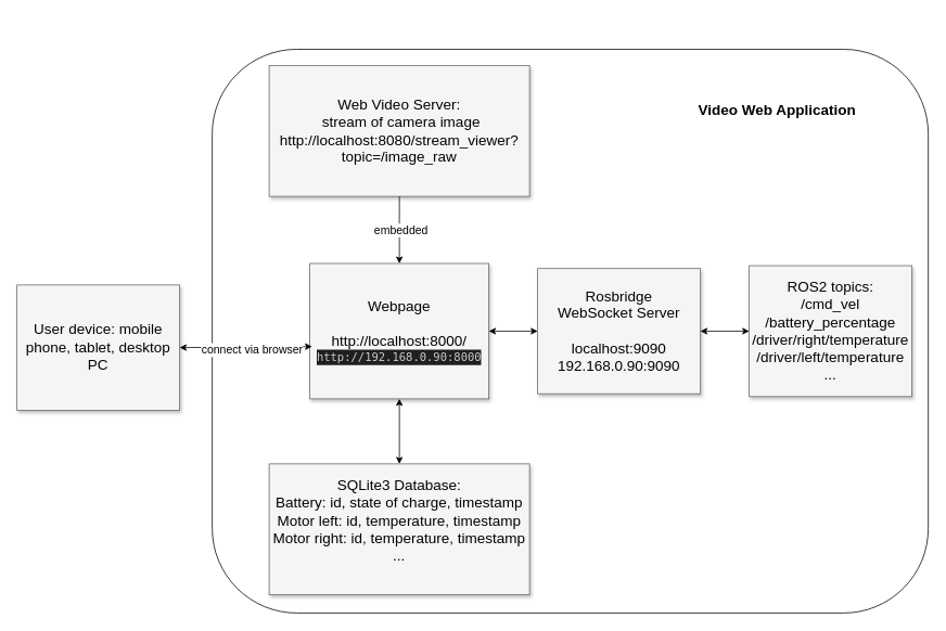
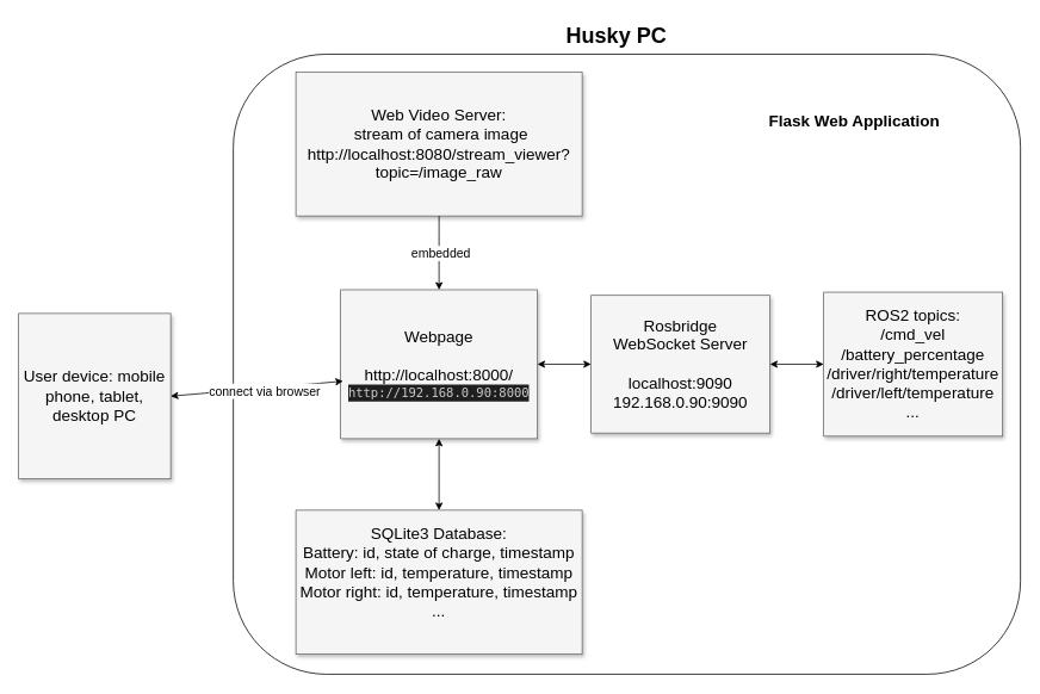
+ <mxCell id="6" value="Husky PC" style="text;strokeColor=none;fillColor=none;html=1;fontSize=24;fontStyle=1;verticalAlign=middle;align=center;" vertex="1" parent="1"><mxGeometry x="637.5" y="20" width="100" height="40" as="geometry" /></mxCell>
- <mxCell id="10" value="&lt;div style=&quot;font-size: 18px;&quot;&gt;Video Web Application&lt;/div&gt;" style="text;strokeColor=none;fillColor=none;html=1;fontSize=11;fontStyle=1;verticalAlign=middle;align=center;fontFamily=Helvetica;fontColor=default;labelBackgroundColor=default;" vertex="1" parent="1"><mxGeometry x="830" y="50" width="247.5" height="170" as="geometry" /></mxCell>
+ <mxCell id="10" value="&lt;div style=&quot;font-size: 18px;&quot;&gt;Flask Web Application&lt;/div&gt;" style="text;strokeColor=none;fillColor=none;html=1;fontSize=11;fontStyle=1;verticalAlign=middle;align=center;fontFamily=Helvetica;fontColor=default;labelBackgroundColor=default;" vertex="1" parent="1"><mxGeometry x="830" y="50" width="247.5" height="170" as="geometry" /></mxCell>
- <mxCell id="13" value="User device: mobile phone, tablet, desktop PC" style="whiteSpace=wrap;html=1;shadow=1;fontSize=18;fillColor=#f5f5f5;strokeColor=#666666;" vertex="1" parent="1"><mxGeometry x="20" y="350" width="200" height="154" as="geometry" /></mxCell>
+ <mxCell id="13" value="User device: mobile phone, tablet, desktop PC" style="whiteSpace=wrap;html=1;shadow=1;fontSize=18;fillColor=#f5f5f5;strokeColor=#666666;" vertex="1" parent="1"><mxGeometry x="20" y="350" width="170" height="185" as="geometry" /></mxCell>
